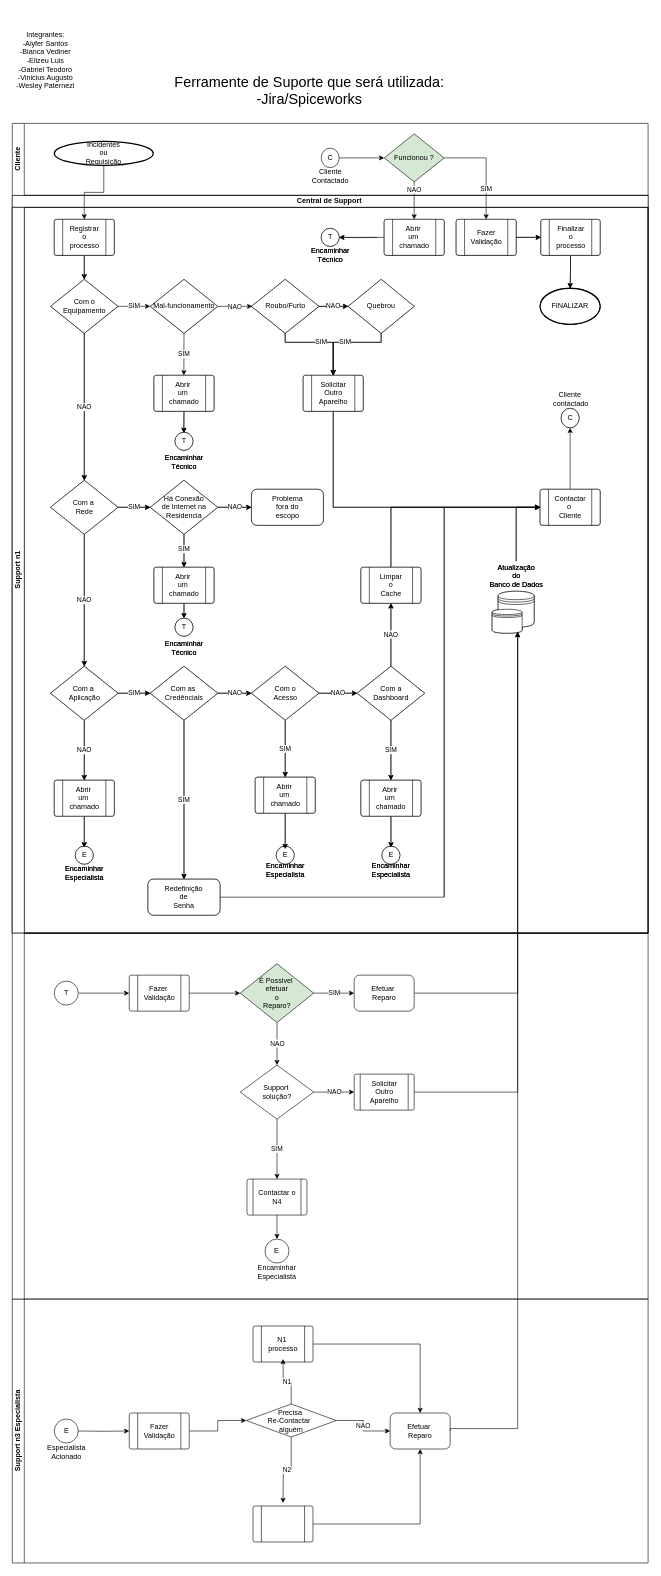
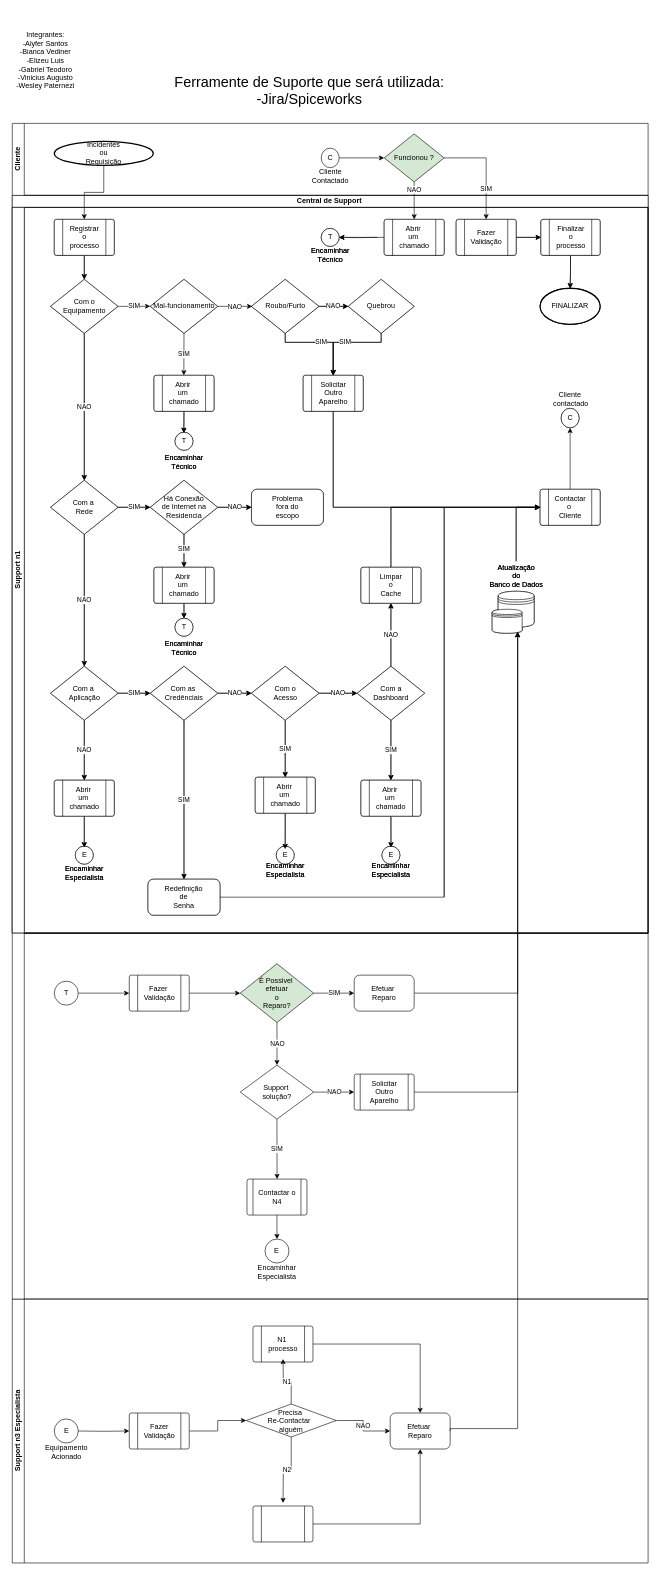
- <mxCell id="202" value="Especialista&lt;br&gt;Acionado" style="text;html=1;align=center;verticalAlign=middle;resizable=0;points=[];autosize=1;strokeColor=none;" parent="199" vertex="1"><mxGeometry x="50" y="240" width="80" height="30" as="geometry" /></mxCell>
+ <mxCell id="202" value="Equipamento&lt;br&gt;Acionado" style="text;html=1;align=center;verticalAlign=middle;resizable=0;points=[];autosize=1;strokeColor=none;" parent="199" vertex="1"><mxGeometry x="50" y="240" width="80" height="30" as="geometry" /></mxCell>
